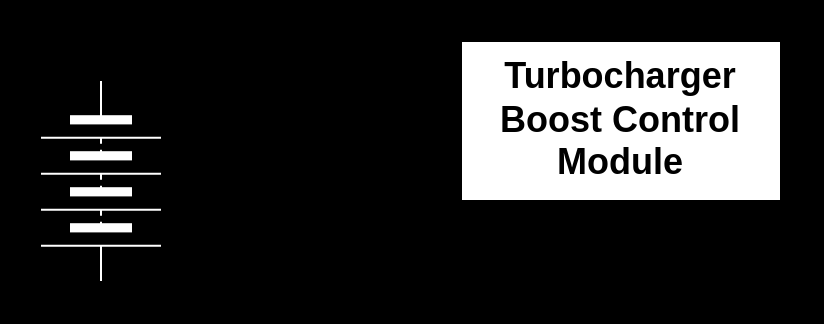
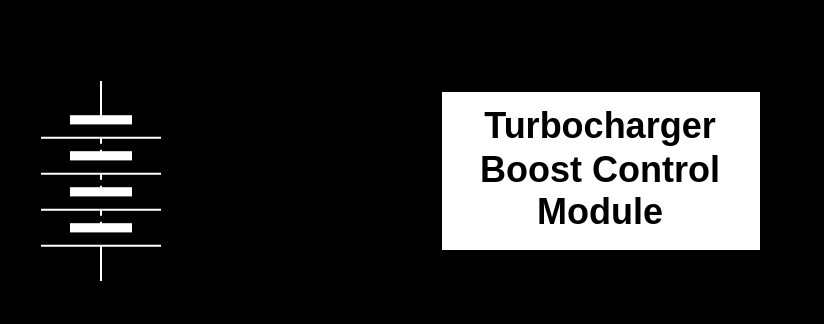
- <mxCell id="3" value="&lt;b&gt;&lt;font style=&quot;font-size: 18px;&quot;&gt;Turbocharger Boost Control Module&lt;/font&gt;&lt;/b&gt;" style="rounded=0;whiteSpace=wrap;html=1;" vertex="1" parent="1"><mxGeometry x="230" y="20" width="160" height="80" as="geometry" /></mxCell>
+ <mxCell id="3" value="&lt;b&gt;&lt;font style=&quot;font-size: 18px;&quot;&gt;Turbocharger Boost Control Module&lt;/font&gt;&lt;/b&gt;" style="rounded=0;whiteSpace=wrap;html=1;" vertex="1" parent="1"><mxGeometry x="220" y="45" width="160" height="80" as="geometry" /></mxCell>
